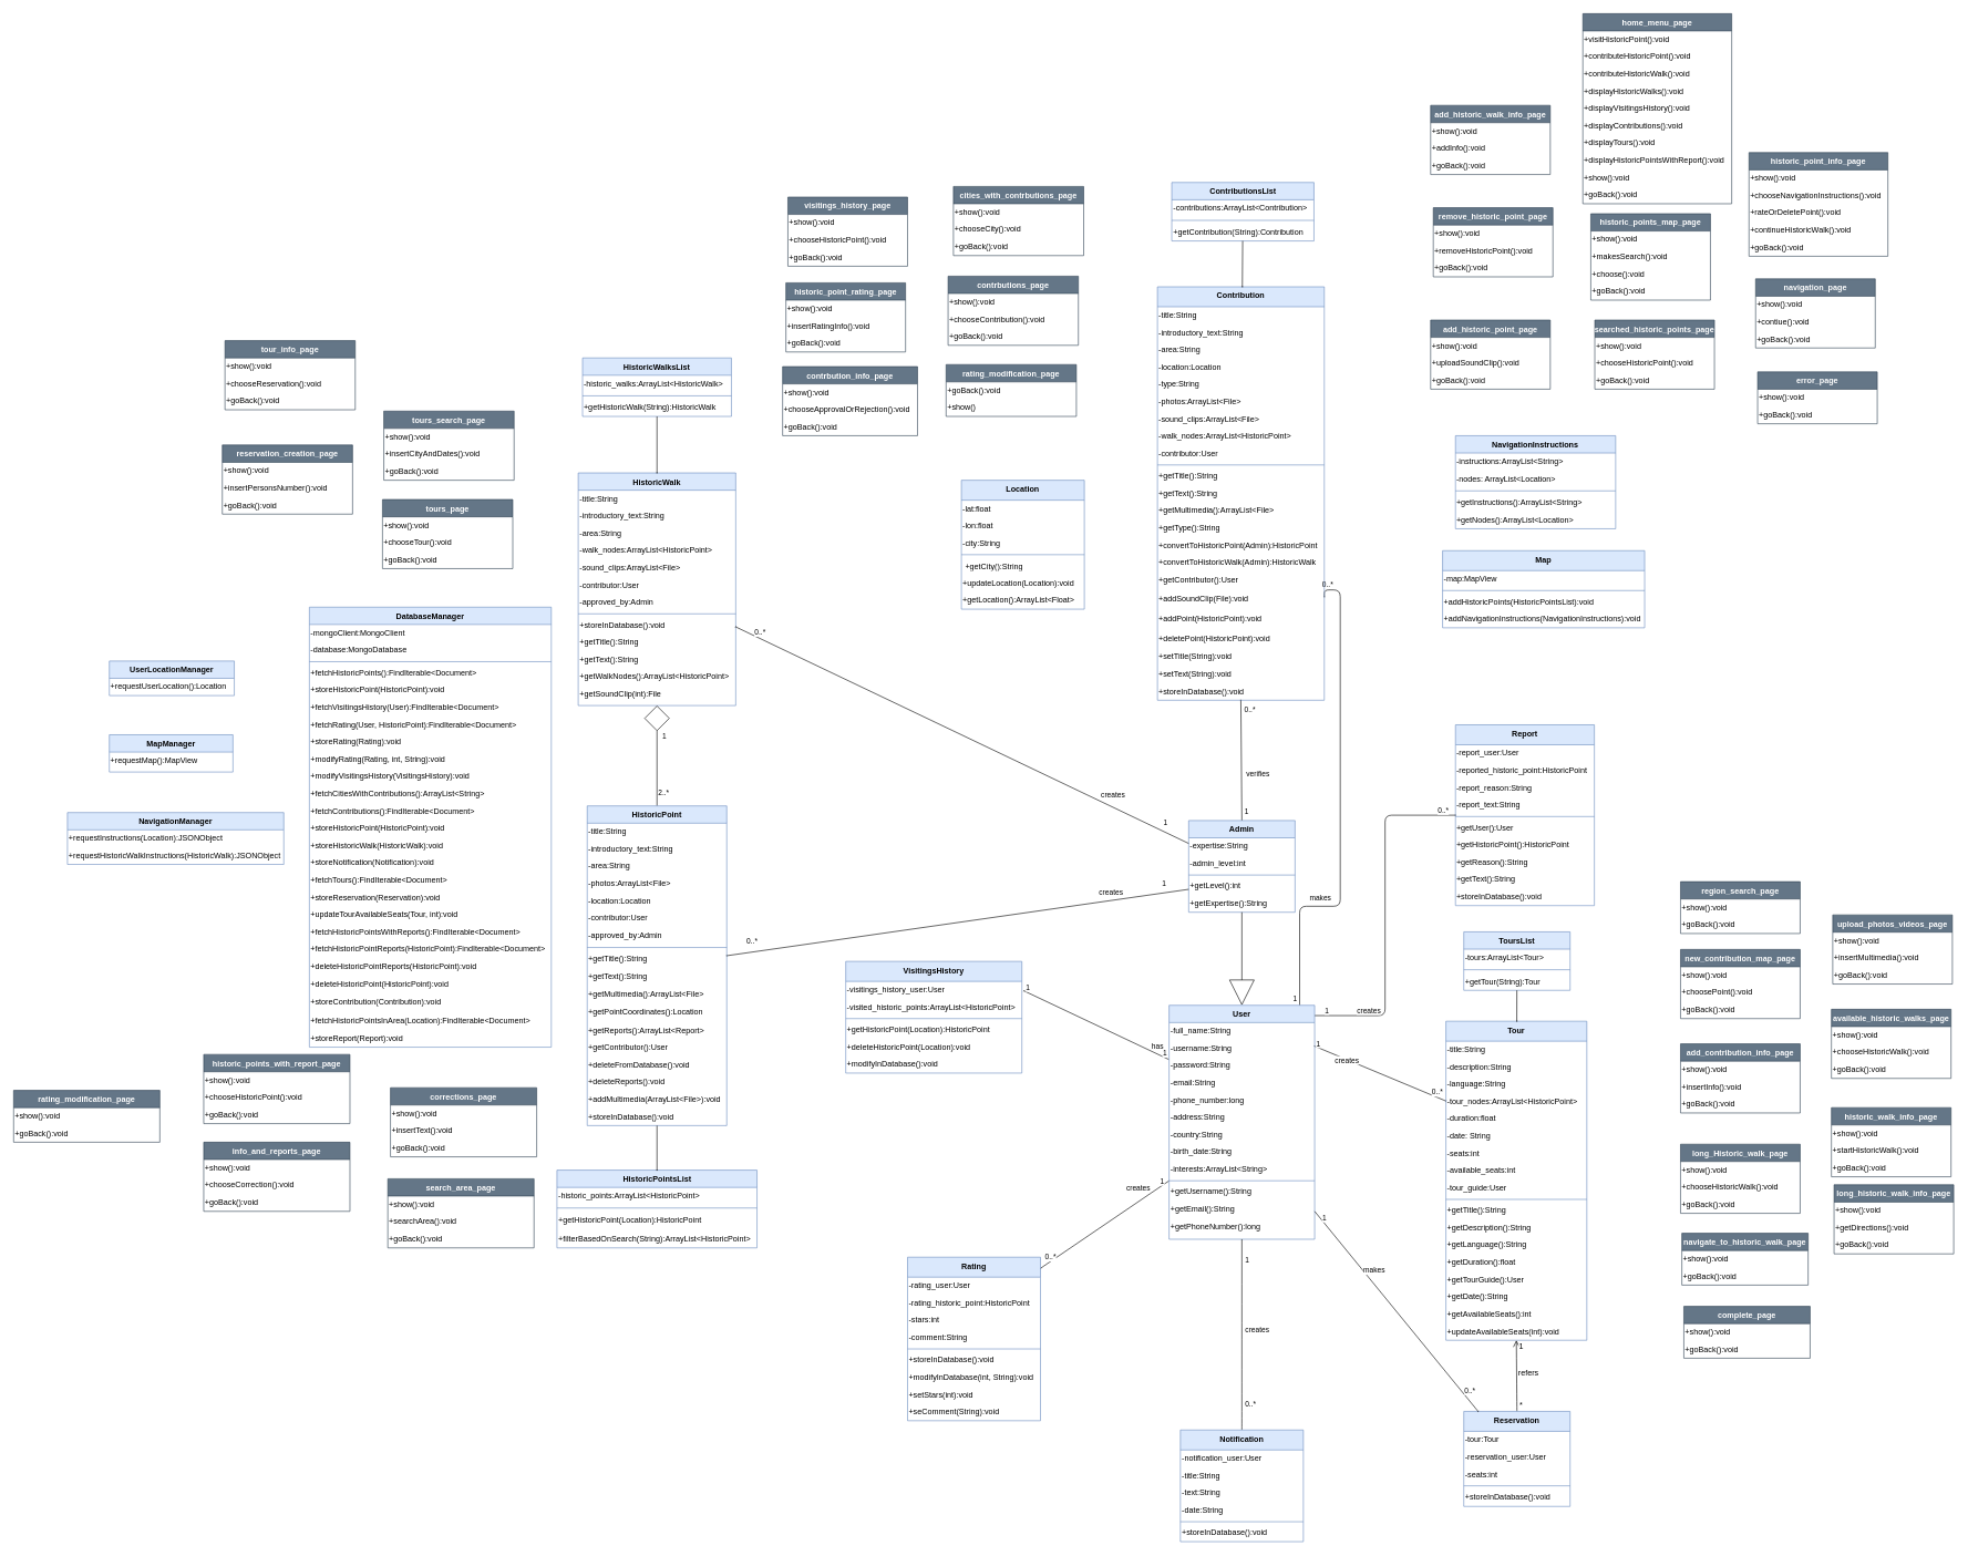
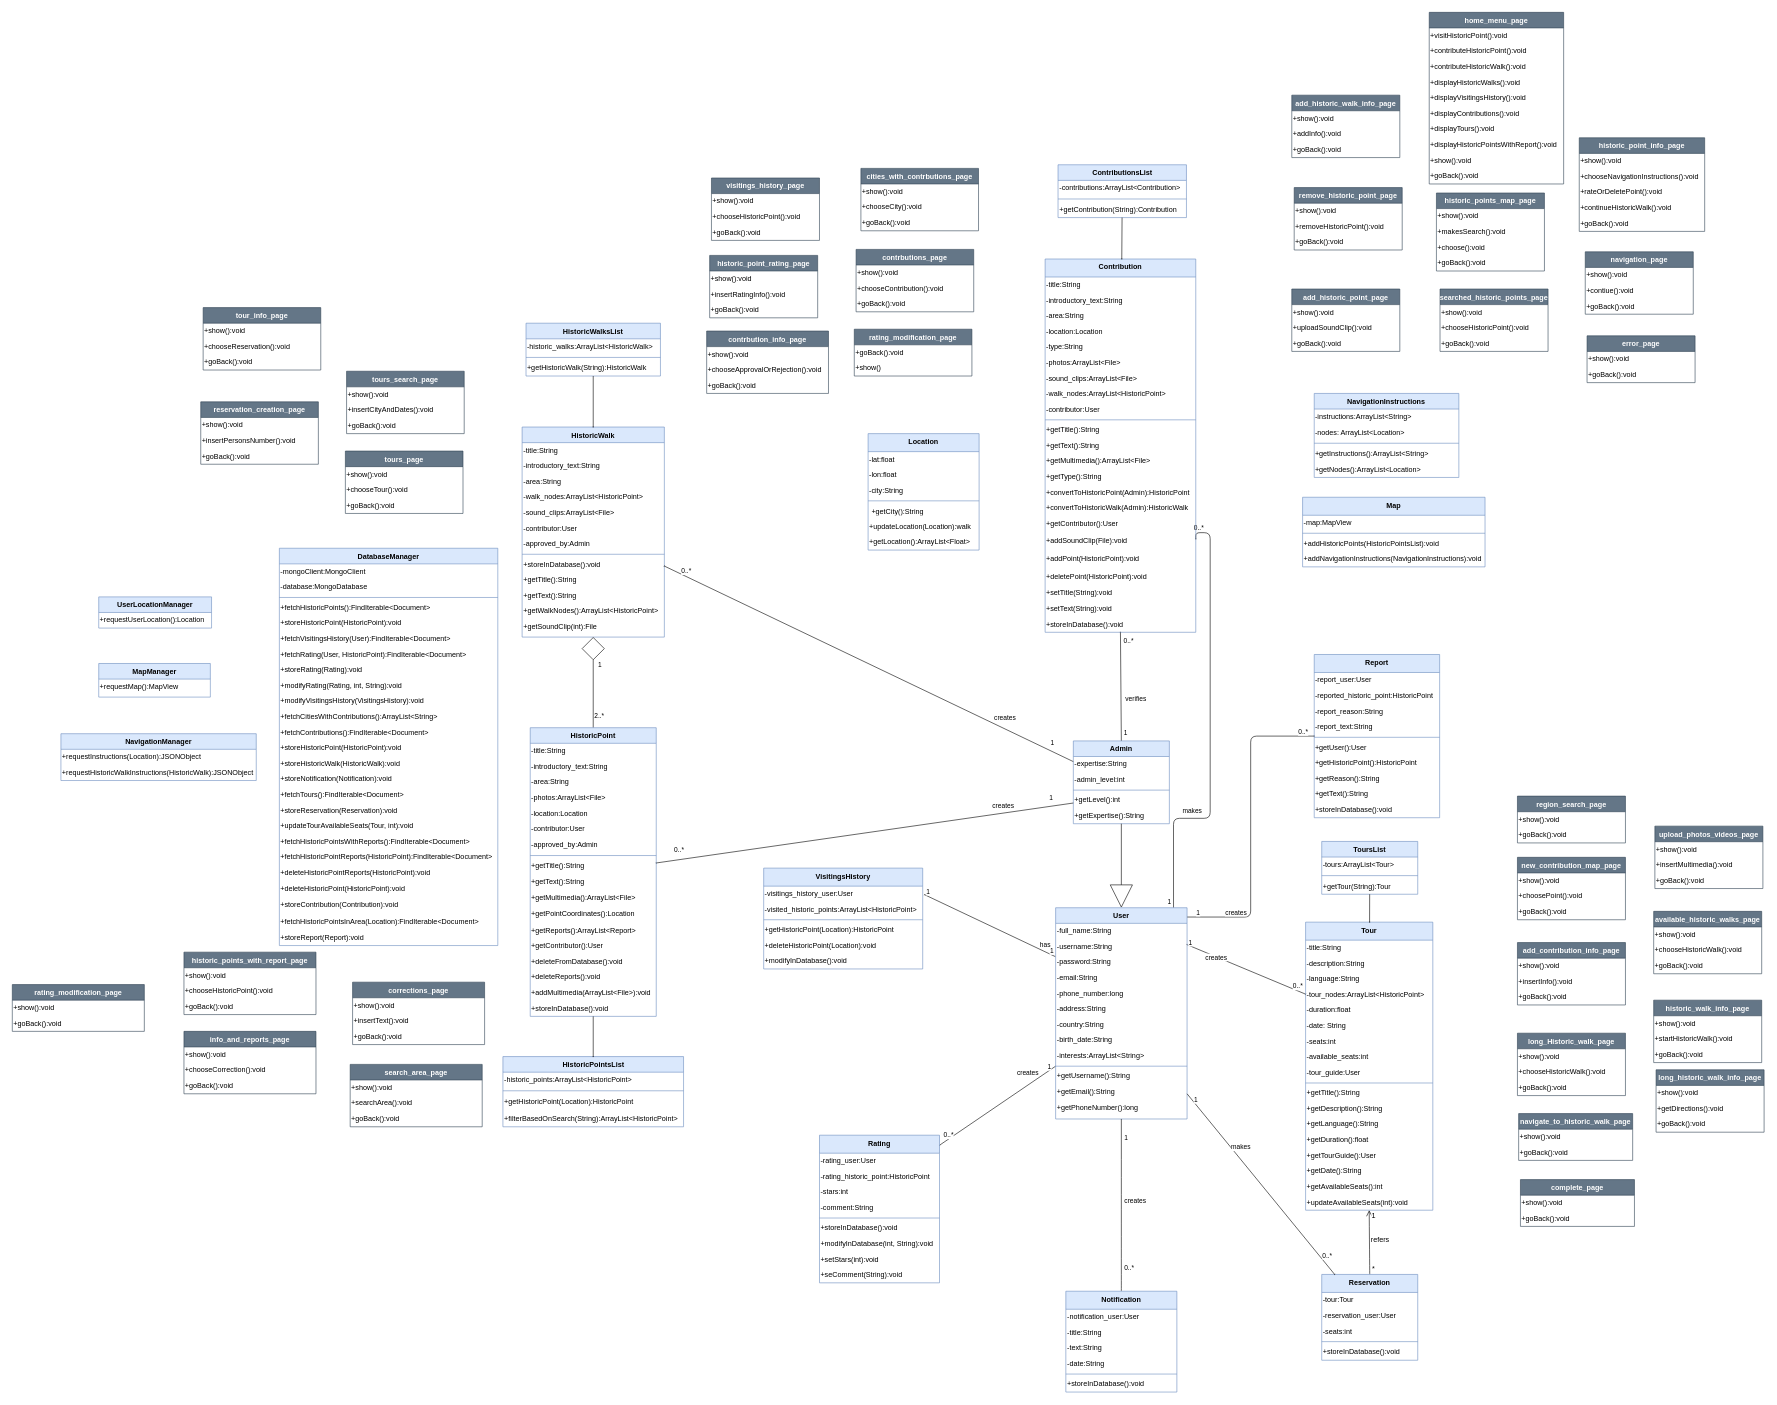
- <mxCell id="231" value="+updateLocation(Location):void" style="text;html=1;align=left;verticalAlign=middle;resizable=0;points=[];autosize=1;strokeColor=none;fillColor=none;" parent="225" vertex="1"><mxGeometry y="142" width="185" height="26" as="geometry" /></mxCell>
+ <mxCell id="231" value="+updateLocation(Location):walk" style="text;html=1;align=left;verticalAlign=middle;resizable=0;points=[];autosize=1;strokeColor=none;fillColor=none;" parent="225" vertex="1"><mxGeometry y="142" width="185" height="26" as="geometry" /></mxCell>
